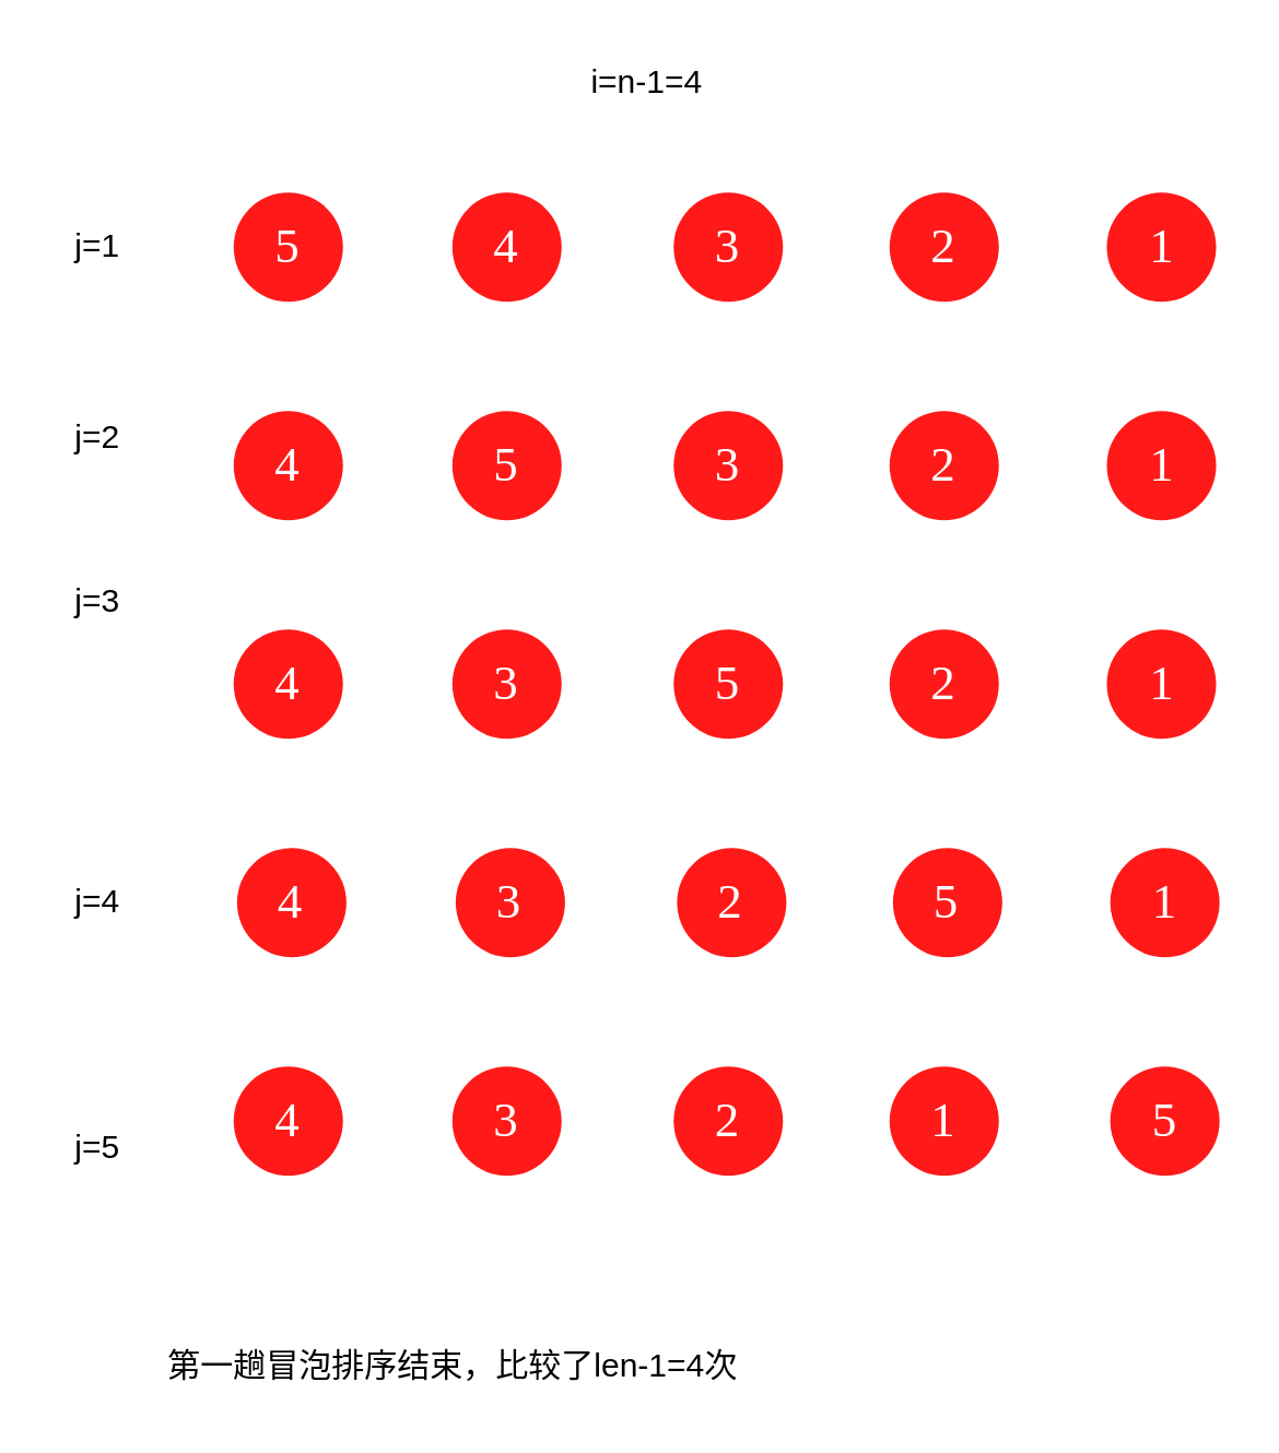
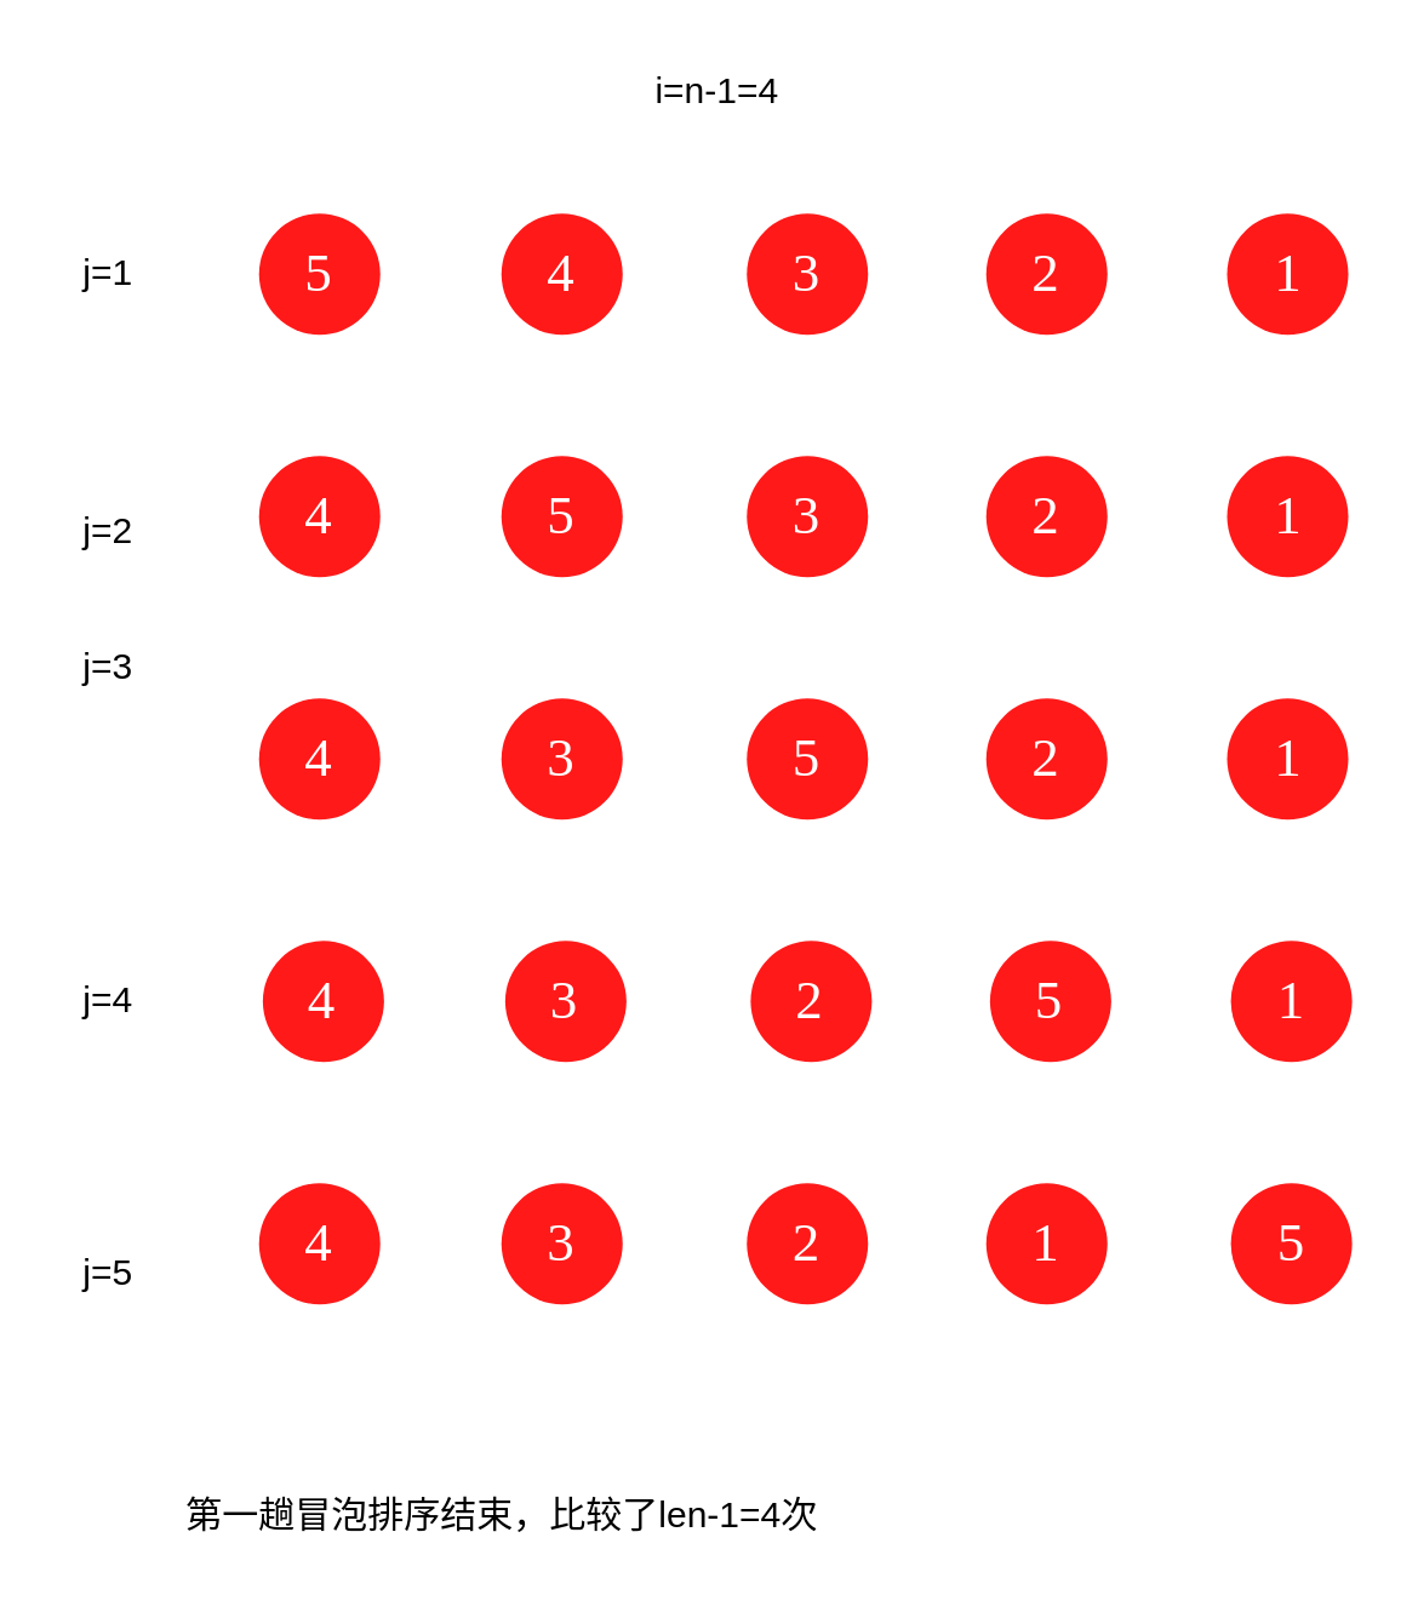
- <mxCell id="30" value="j=2" style="text;html=1;align=center;verticalAlign=middle;resizable=0;points=[];autosize=1;strokeColor=none;fillColor=none;" vertex="1" parent="1"><mxGeometry x="20" y="150" width="30" height="20" as="geometry" /></mxCell>
+ <mxCell id="30" value="j=2" style="text;html=1;align=center;verticalAlign=middle;resizable=0;points=[];autosize=1;strokeColor=none;fillColor=none;" vertex="1" parent="1"><mxGeometry x="20" y="165" width="30" height="20" as="geometry" /></mxCell>
